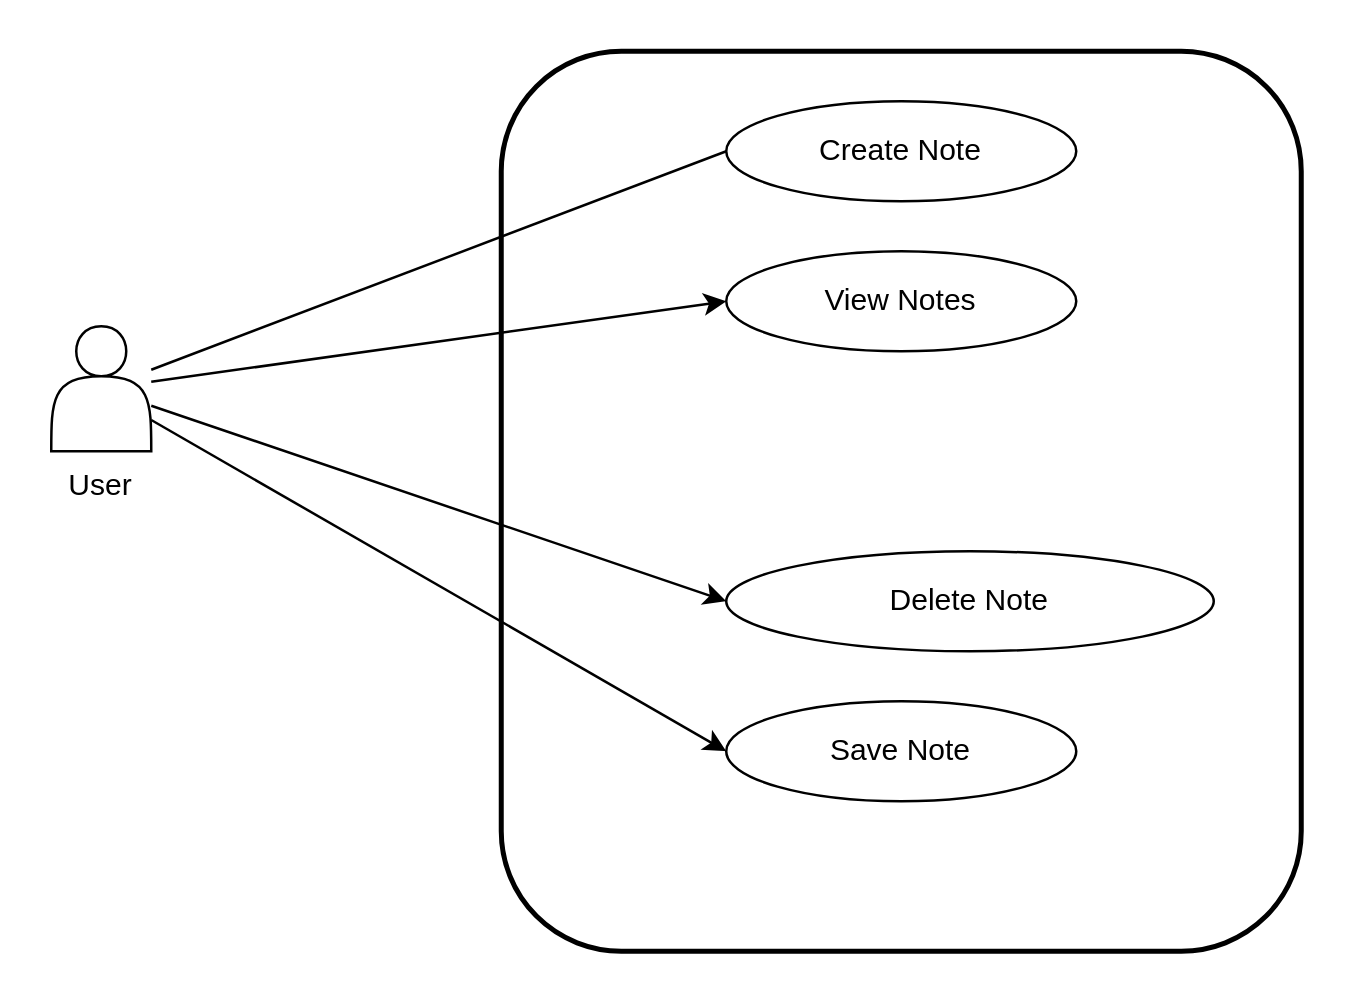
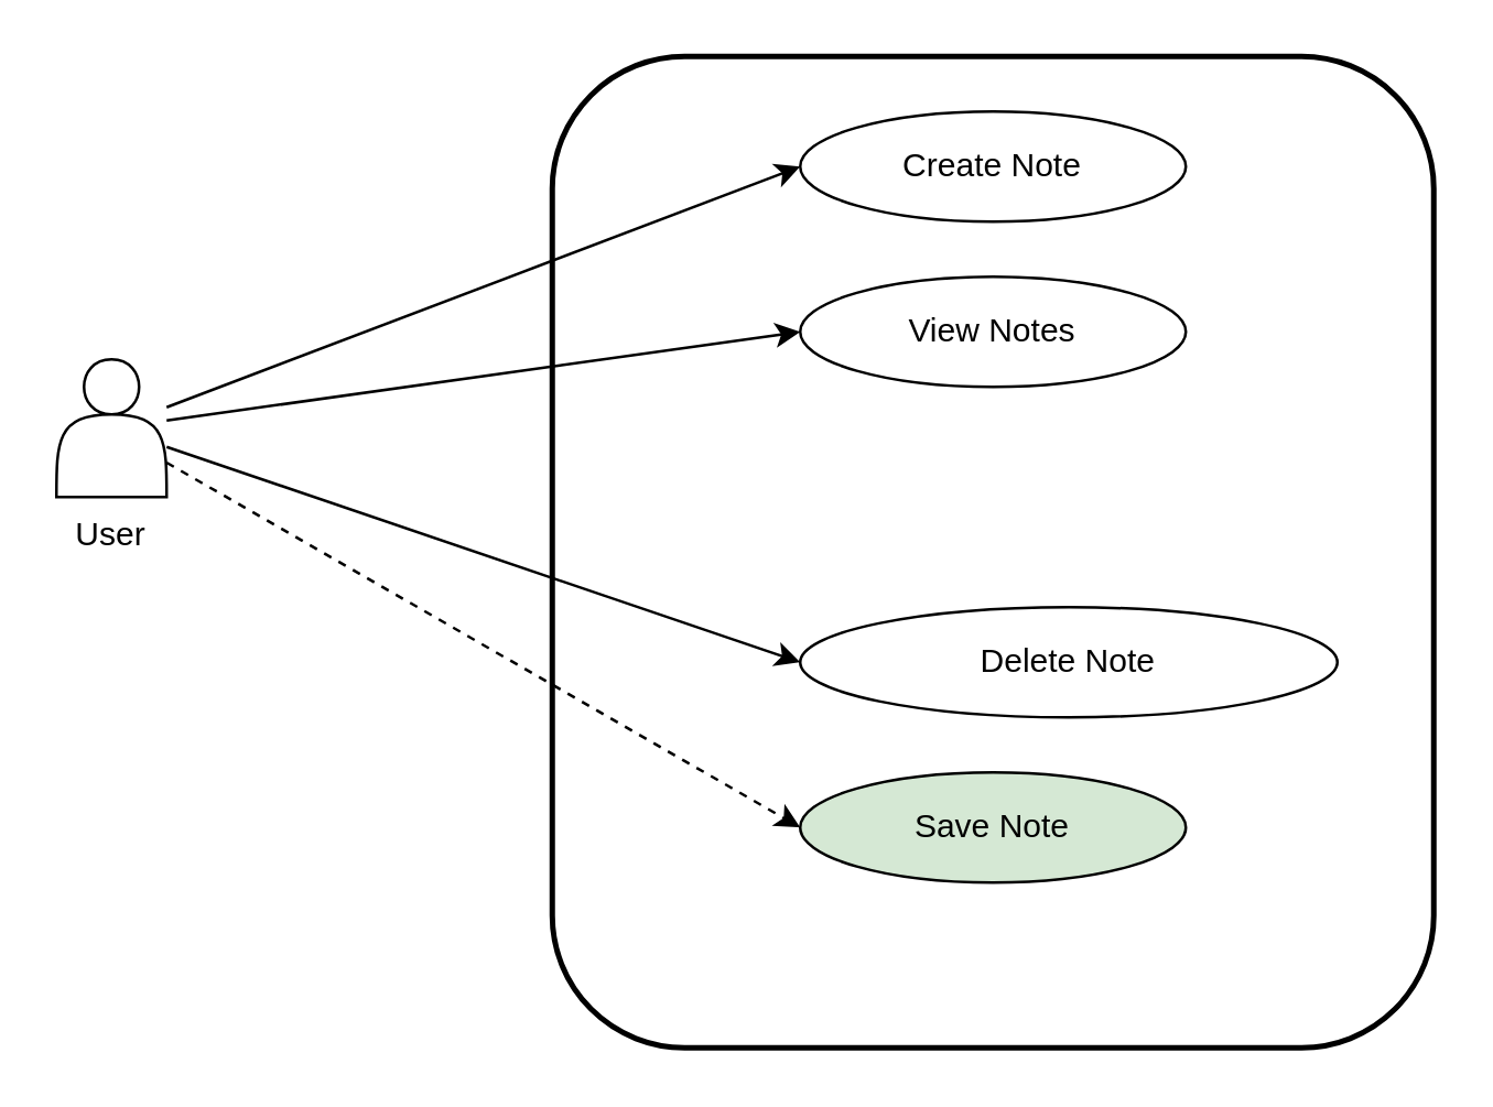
- <mxCell id="8" style="entryX=0;entryY=0.5;entryDx=0;entryDy=0;endArrow=none;" parent="1" source="7" target="3" edge="1"><mxGeometry relative="1" as="geometry" /></mxCell>
+ <mxCell id="8" style="entryX=0;entryY=0.5;entryDx=0;entryDy=0;" parent="1" source="7" target="3" edge="1"><mxGeometry relative="1" as="geometry" /></mxCell>
- <mxCell id="11" value="" style="endArrow=classic;html=1;rounded=0;exitX=1;exitY=0.75;exitDx=0;exitDy=0;entryX=0;entryY=0.5;entryDx=0;entryDy=0;" edge="1" parent="1" source="7" target="6"><mxGeometry width="50" height="50" relative="1" as="geometry"><mxPoint x="350" y="200" as="sourcePoint" /><mxPoint x="400" y="150" as="targetPoint" /></mxGeometry></mxCell>
+ <mxCell id="11" value="" style="endArrow=classic;html=1;rounded=0;exitX=1;exitY=0.75;exitDx=0;exitDy=0;entryX=0;entryY=0.5;entryDx=0;entryDy=0;dashed=1;" edge="1" parent="1" source="7" target="6"><mxGeometry width="50" height="50" relative="1" as="geometry"><mxPoint x="350" y="200" as="sourcePoint" /><mxPoint x="400" y="150" as="targetPoint" /></mxGeometry></mxCell>
- <mxCell id="6" value="Save Note" style="ellipse;whiteSpace=wrap;html=1;" parent="2" vertex="1"><mxGeometry x="90" y="260" width="140" height="40" as="geometry" /></mxCell>
+ <mxCell id="6" value="Save Note" style="ellipse;whiteSpace=wrap;html=1;fillColor=#d5e8d4;" parent="2" vertex="1"><mxGeometry x="90" y="260" width="140" height="40" as="geometry" /></mxCell>
